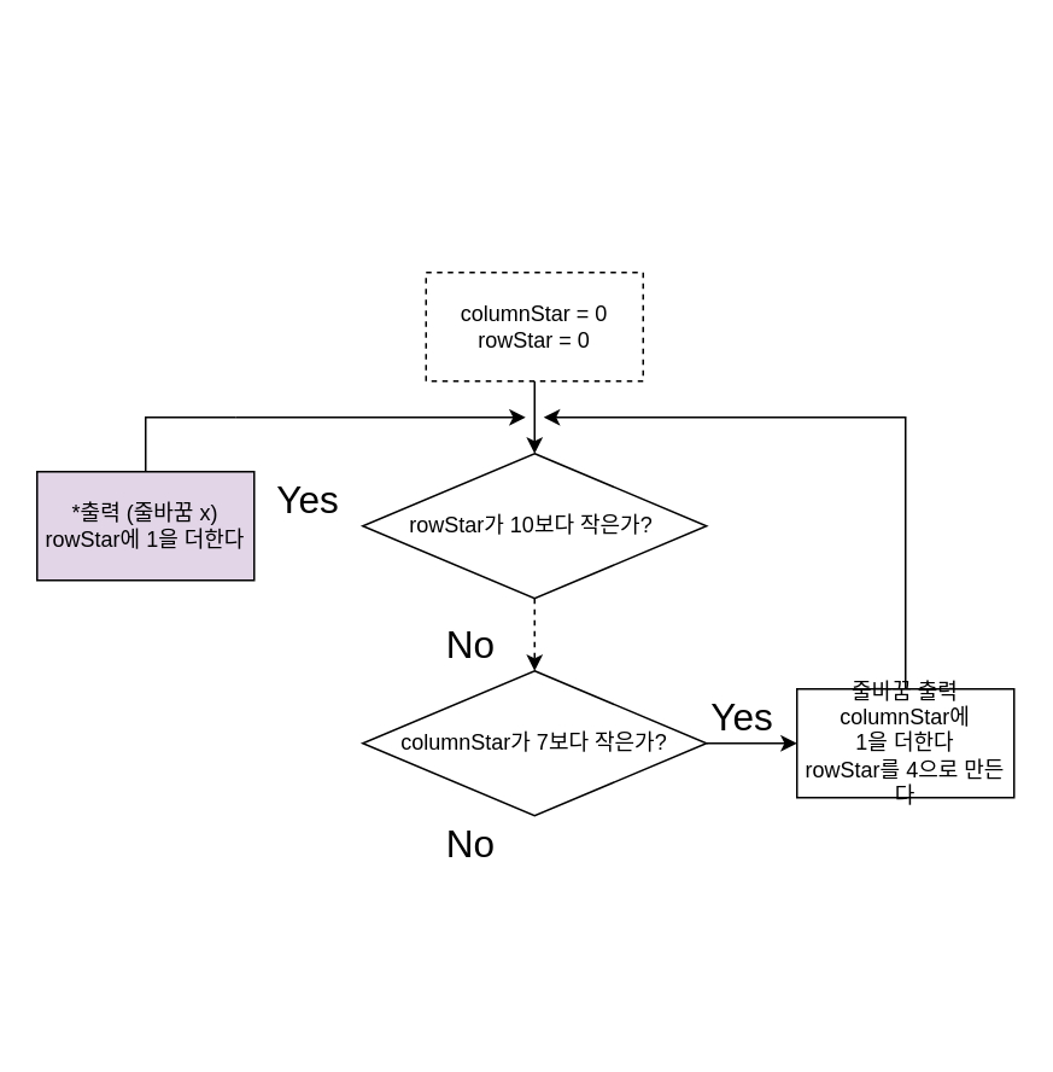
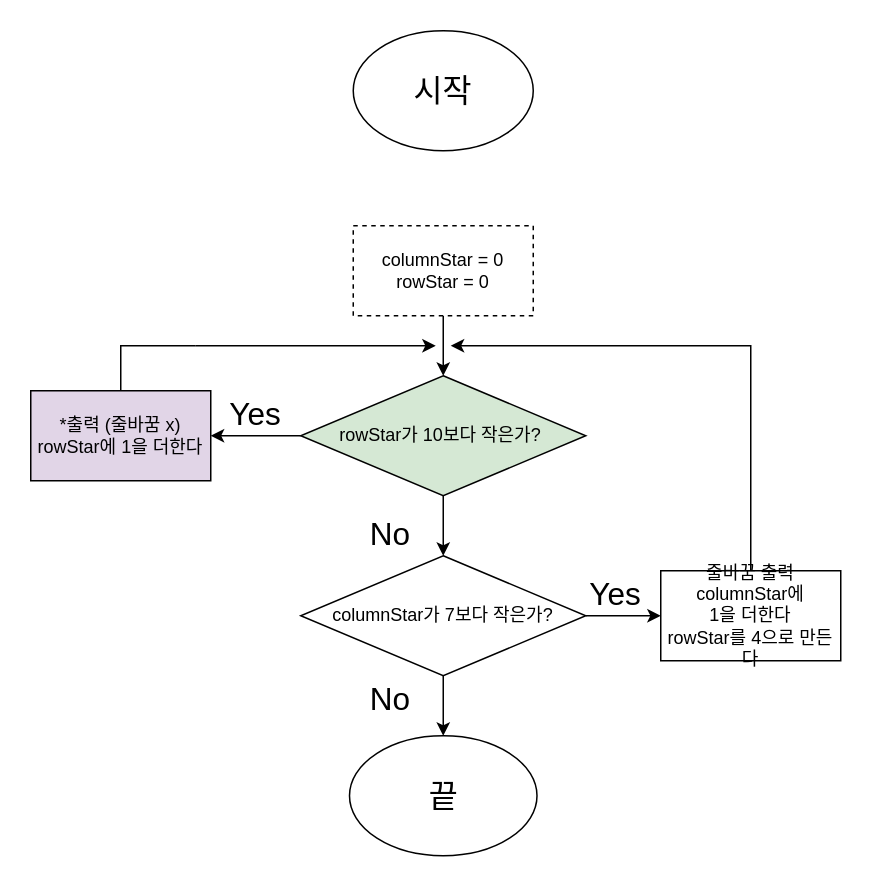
+ <mxCell id="2" value="&lt;span style=&quot;font-size: 21px;&quot;&gt;시작&lt;/span&gt;" style="ellipse;whiteSpace=wrap;html=1;" vertex="1" parent="1"><mxGeometry x="235" y="20" width="120" height="80" as="geometry" /></mxCell>
+ <mxCell id="9" value="" style="edgeStyle=orthogonalEdgeStyle;rounded=0;orthogonalLoop=1;jettySize=auto;html=1;fontSize=21;" edge="1" parent="1" source="11" target="8"><mxGeometry relative="1" as="geometry" /></mxCell>
- <mxCell id="11" value="rowStar가 10보다 작은가?&amp;nbsp;" style="rhombus;whiteSpace=wrap;html=1;fontSize=12;" vertex="1" parent="1"><mxGeometry x="200" y="250" width="190" height="80" as="geometry" /></mxCell>
+ <mxCell id="11" value="rowStar가 10보다 작은가?&amp;nbsp;" style="rhombus;whiteSpace=wrap;html=1;fontSize=12;fillColor=#d5e8d4;" vertex="1" parent="1"><mxGeometry x="200" y="250" width="190" height="80" as="geometry" /></mxCell>
- <mxCell id="10" value="" style="edgeStyle=orthogonalEdgeStyle;rounded=0;orthogonalLoop=1;jettySize=auto;html=1;fontSize=21;dashed=1;" edge="1" parent="1" source="11" target="5"><mxGeometry relative="1" as="geometry" /></mxCell>
+ <mxCell id="10" value="" style="edgeStyle=orthogonalEdgeStyle;rounded=0;orthogonalLoop=1;jettySize=auto;html=1;fontSize=21;" edge="1" parent="1" source="11" target="5"><mxGeometry relative="1" as="geometry" /></mxCell>
+ <mxCell id="4" value="" style="edgeStyle=orthogonalEdgeStyle;rounded=0;orthogonalLoop=1;jettySize=auto;html=1;fontSize=21;" edge="1" parent="1" source="5" target="19"><mxGeometry relative="1" as="geometry" /></mxCell>
+ <mxCell id="19" value="&lt;span style=&quot;font-size: 21px;&quot;&gt;끝&lt;/span&gt;" style="ellipse;whiteSpace=wrap;html=1;" vertex="1" parent="1"><mxGeometry x="232.5" y="490" width="125" height="80" as="geometry" /></mxCell>
